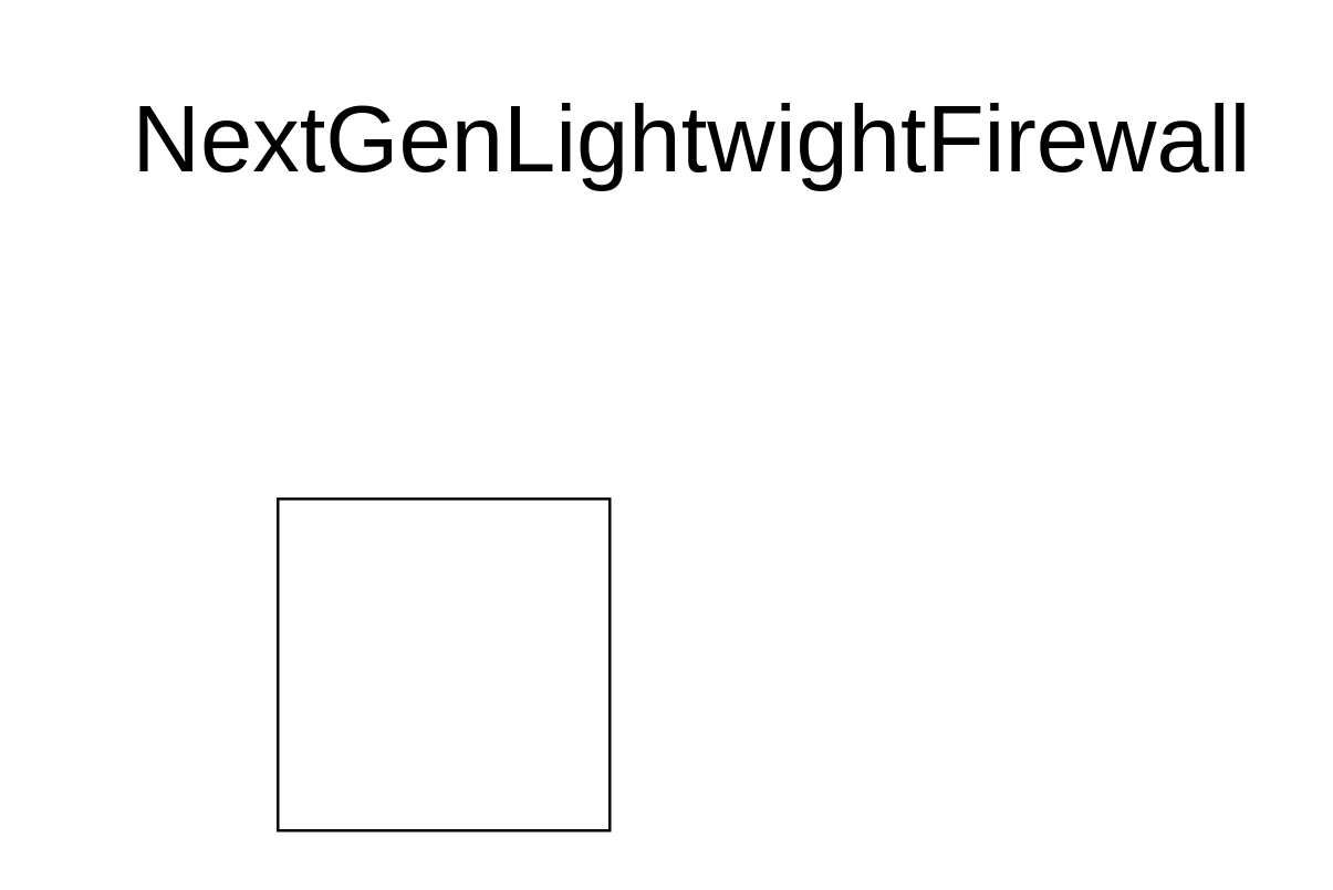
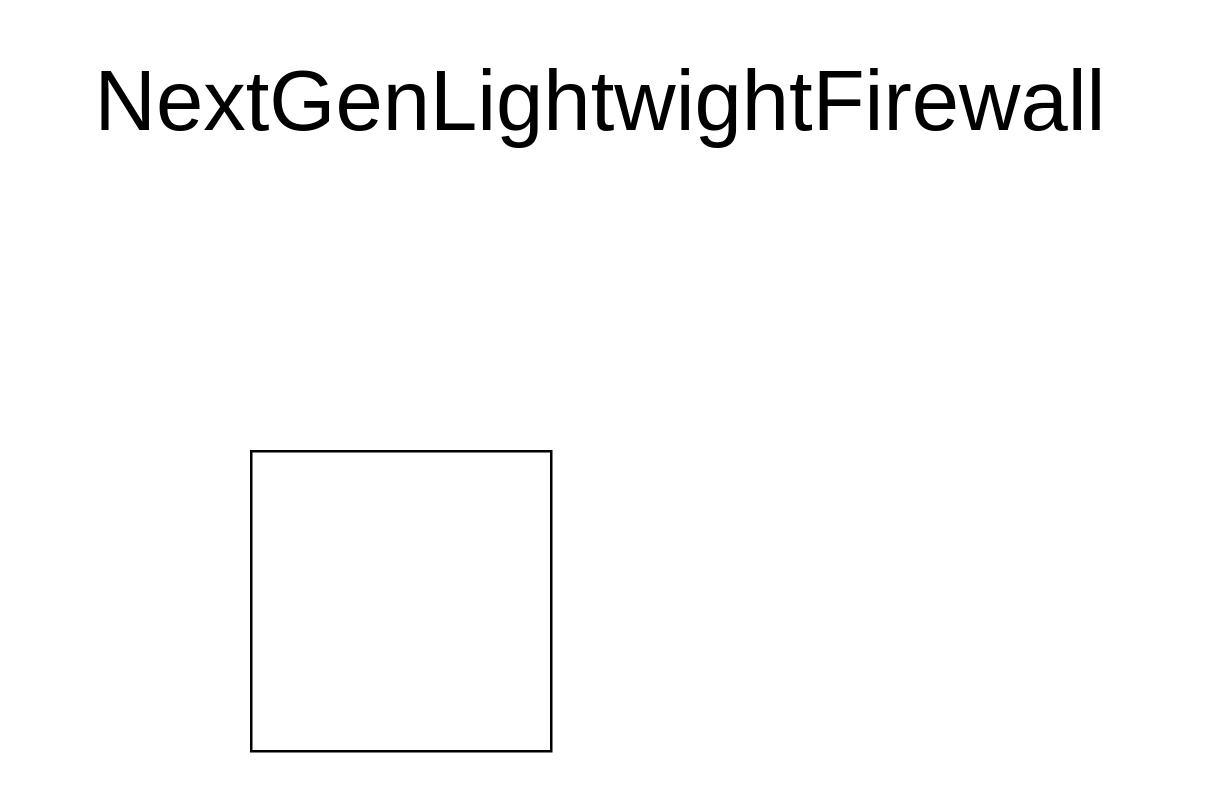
- <mxCell id="2" value="&lt;font style=&quot;font-size: 34px;&quot;&gt;NextGenLightwightFirewall&lt;/font&gt;" style="text;html=1;align=center;verticalAlign=middle;whiteSpace=wrap;rounded=0;" parent="1" vertex="1"><mxGeometry x="30" y="30" width="440" height="40" as="geometry" /></mxCell>
+ <mxCell id="2" value="&lt;font style=&quot;font-size: 34px;&quot;&gt;NextGenLightwightFirewall&lt;/font&gt;" style="text;html=1;align=center;verticalAlign=middle;whiteSpace=wrap;rounded=0;" parent="1" vertex="1"><mxGeometry x="20" y="20" width="440" height="40" as="geometry" /></mxCell>
